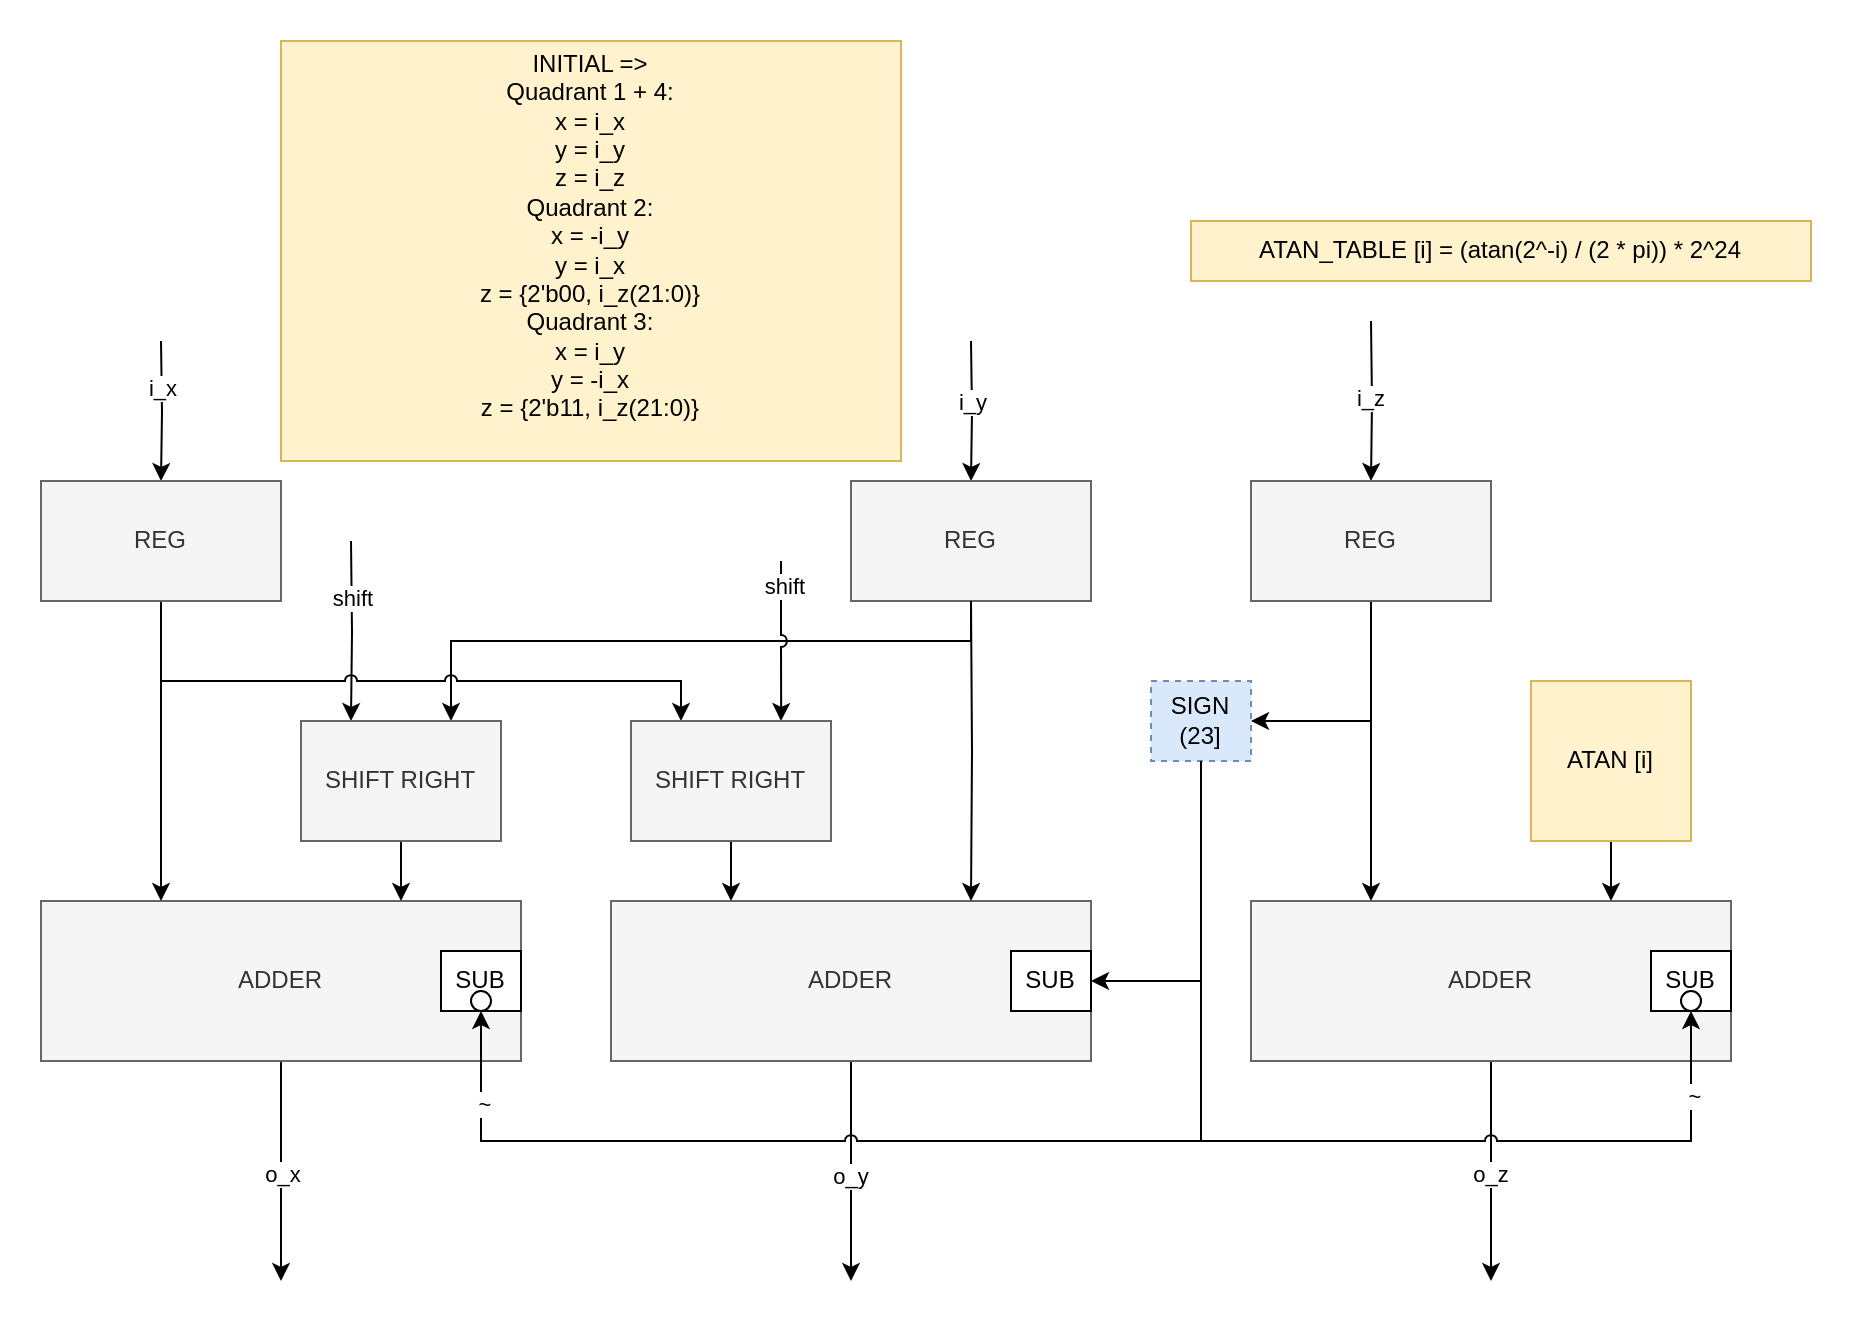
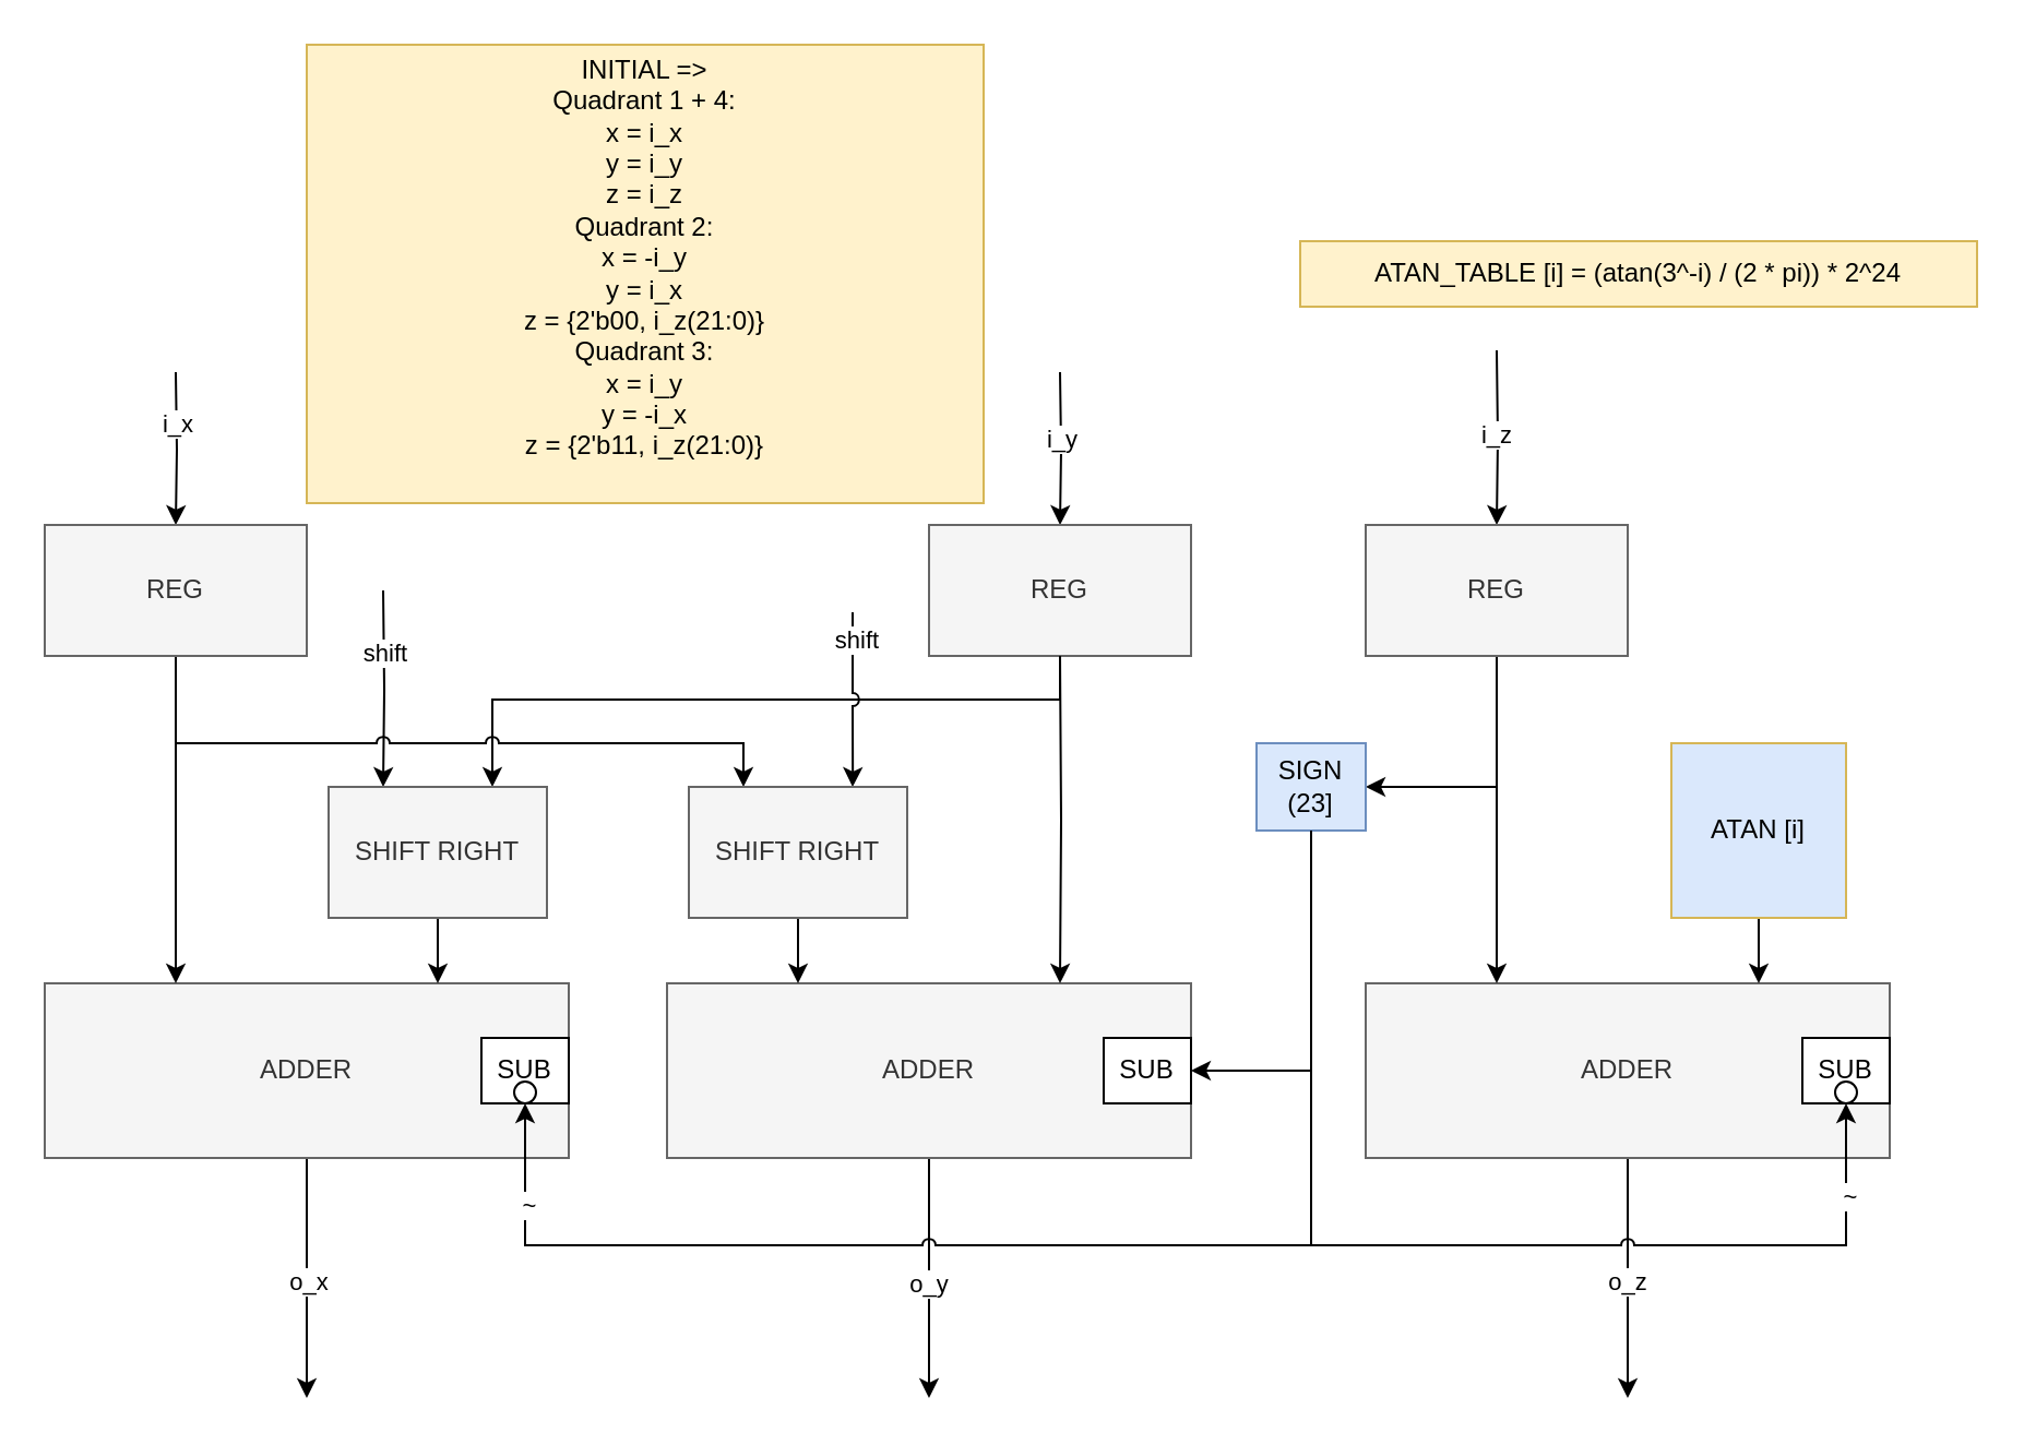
- <mxCell id="2" value="ATAN_TABLE [i] = (atan(2^-i) / (2 * pi)) * 2^24" style="text;html=1;align=center;verticalAlign=middle;whiteSpace=wrap;rounded=0;fillColor=#fff2cc;strokeColor=#d6b656;" parent="1" vertex="1"><mxGeometry x="595" y="110" width="310" height="30" as="geometry" /></mxCell>
+ <mxCell id="2" value="ATAN_TABLE [i] = (atan(3^-i) / (2 * pi)) * 2^24" style="text;html=1;align=center;verticalAlign=middle;whiteSpace=wrap;rounded=0;fillColor=#fff2cc;strokeColor=#d6b656;" parent="1" vertex="1"><mxGeometry x="595" y="110" width="310" height="30" as="geometry" /></mxCell>
- <mxCell id="41" value="SIGN (23]" style="rounded=0;whiteSpace=wrap;html=1;fillColor=#dae8fc;strokeColor=#6c8ebf;dashed=1;" parent="1" vertex="1"><mxGeometry x="575" y="340" width="50" height="40" as="geometry" /></mxCell>
+ <mxCell id="41" value="SIGN (23]" style="rounded=0;whiteSpace=wrap;html=1;fillColor=#dae8fc;strokeColor=#6c8ebf;" parent="1" vertex="1"><mxGeometry x="575" y="340" width="50" height="40" as="geometry" /></mxCell>
- <mxCell id="32" value="ATAN [i]" style="whiteSpace=wrap;html=1;aspect=fixed;fillColor=#fff2cc;strokeColor=#d6b656;" parent="1" vertex="1"><mxGeometry x="765" y="340" width="80" height="80" as="geometry" /></mxCell>
+ <mxCell id="32" value="ATAN [i]" style="whiteSpace=wrap;html=1;aspect=fixed;fillColor=#dae8fc;strokeColor=#d6b656;" parent="1" vertex="1"><mxGeometry x="765" y="340" width="80" height="80" as="geometry" /></mxCell>
